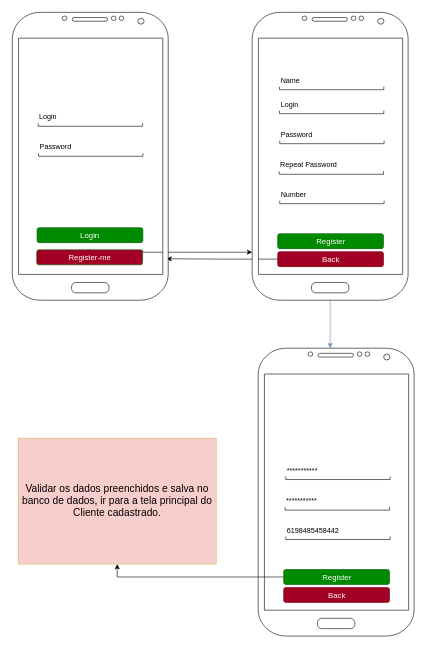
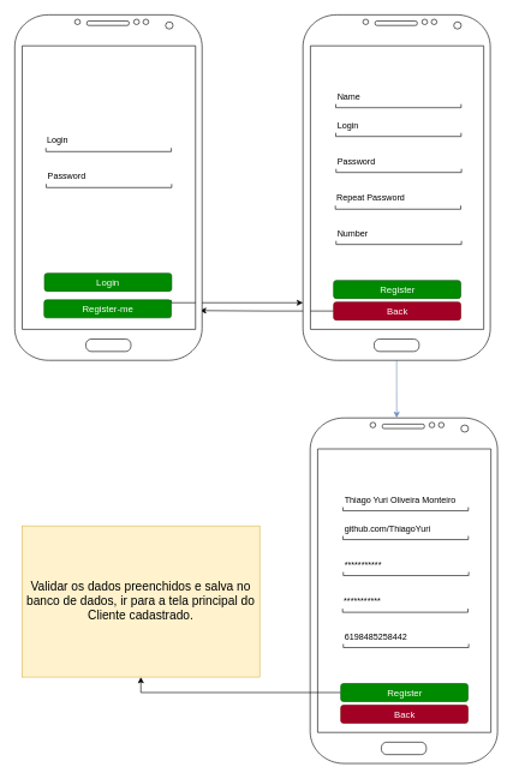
- <mxCell id="27" value="Register-me" style="rounded=1;html=1;shadow=0;dashed=0;whiteSpace=wrap;fontSize=13;fillColor=#a20025;align=center;strokeColor=#005700;fontColor=#ffffff;" vertex="1" parent="1"><mxGeometry x="60.75" y="416" width="176.5" height="25" as="geometry" /></mxCell>
+ <mxCell id="27" value="Register-me" style="rounded=1;html=1;shadow=0;dashed=0;whiteSpace=wrap;fontSize=13;fillColor=#008a00;align=center;strokeColor=#005700;fontColor=#ffffff;" vertex="1" parent="1"><mxGeometry x="60.75" y="416" width="176.5" height="25" as="geometry" /></mxCell>
+ <mxCell id="10" value="Thiago Yuri Oliveira Monteiro" style="strokeWidth=1;html=1;shadow=0;dashed=0;shape=mxgraph.android.textfield;align=left;pointerEvents=1;gradientColor=none;fillColor=default;" vertex="1" parent="1"><mxGeometry x="475.5" y="679" width="174" height="30" as="geometry" /></mxCell>
+ <mxCell id="5" value="github.com/ThiagoYuri" style="strokeWidth=1;html=1;shadow=0;dashed=0;shape=mxgraph.android.textfield;align=left;pointerEvents=1;gradientColor=none;fillColor=default;" vertex="1" parent="1"><mxGeometry x="475.5" y="719" width="174" height="30" as="geometry" /></mxCell>
- <mxCell id="11" value="&lt;font style=&quot;font-size: 17px;&quot;&gt;Validar os dados preenchidos e salva no banco de dados,&amp;nbsp;&lt;/font&gt;&lt;font style=&quot;font-size: 17px;&quot;&gt;ir para a tela principal do Cliente cadastrado.&lt;/font&gt;" style="rounded=0;whiteSpace=wrap;html=1;fillColor=#f8cecc;strokeColor=#d6b656;" vertex="1" parent="1"><mxGeometry x="30" y="730" width="330" height="210" as="geometry" /></mxCell>
+ <mxCell id="11" value="&lt;font style=&quot;font-size: 17px;&quot;&gt;Validar os dados preenchidos e salva no banco de dados,&amp;nbsp;&lt;/font&gt;&lt;font style=&quot;font-size: 17px;&quot;&gt;ir para a tela principal do Cliente cadastrado.&lt;/font&gt;" style="rounded=0;whiteSpace=wrap;html=1;fillColor=#fff2cc;strokeColor=#d6b656;" vertex="1" parent="1"><mxGeometry x="30" y="730" width="330" height="210" as="geometry" /></mxCell>
- <mxCell id="9" value="6198485458442" style="strokeWidth=1;html=1;shadow=0;dashed=0;shape=mxgraph.android.textfield;align=left;pointerEvents=1;gradientColor=none;fillColor=default;" vertex="1" parent="1"><mxGeometry x="476" y="869" width="174" height="30" as="geometry" /></mxCell>
+ <mxCell id="9" value="6198485258442" style="strokeWidth=1;html=1;shadow=0;dashed=0;shape=mxgraph.android.textfield;align=left;pointerEvents=1;gradientColor=none;fillColor=default;" vertex="1" parent="1"><mxGeometry x="476" y="869" width="174" height="30" as="geometry" /></mxCell>
